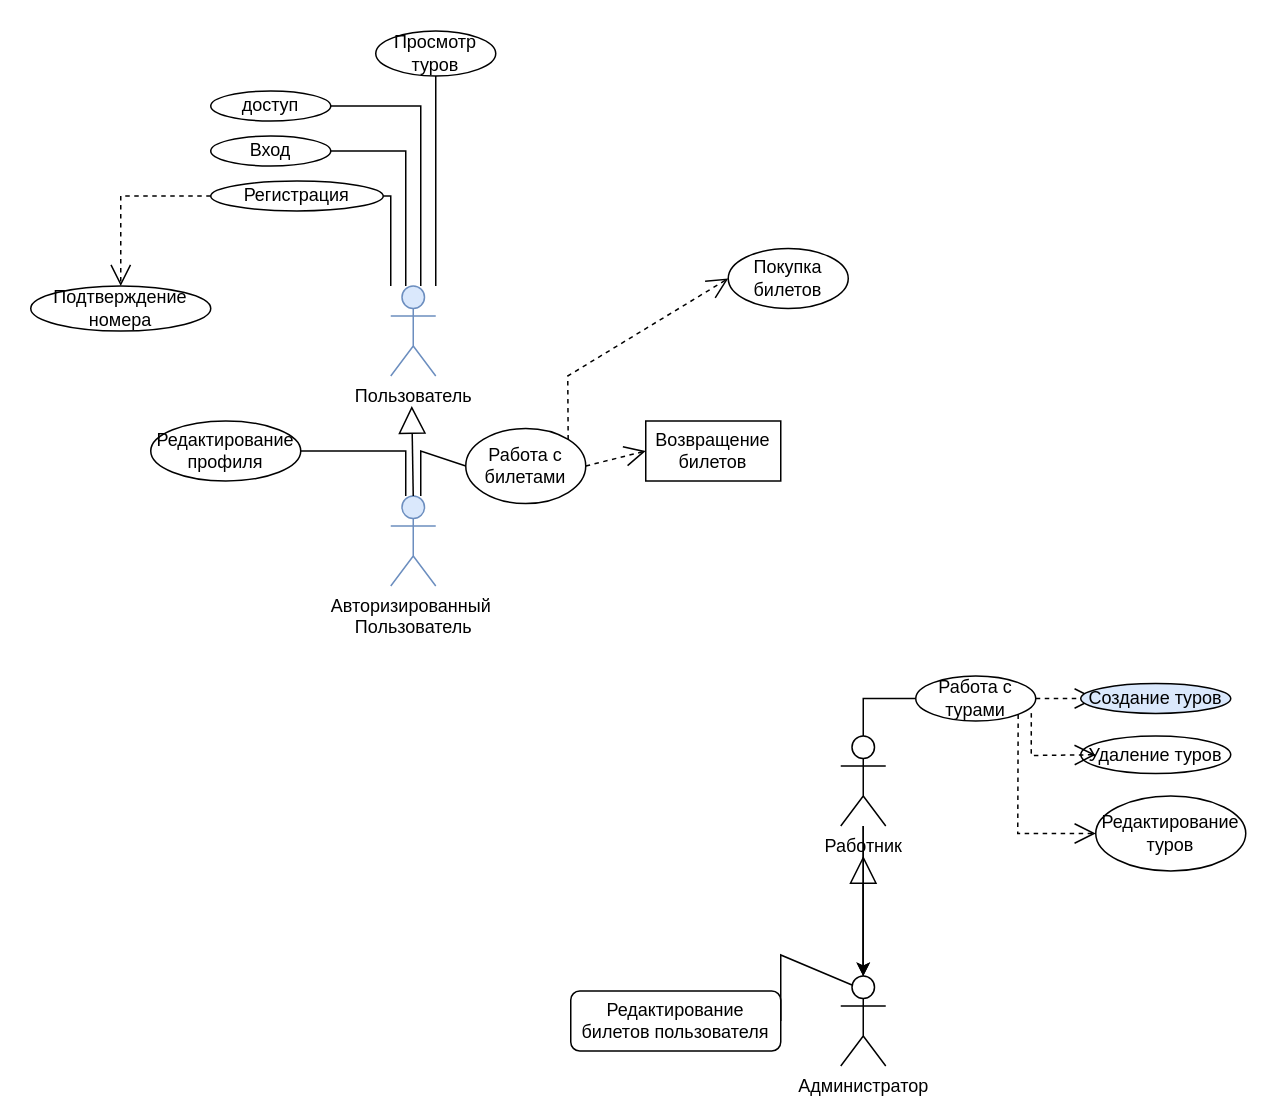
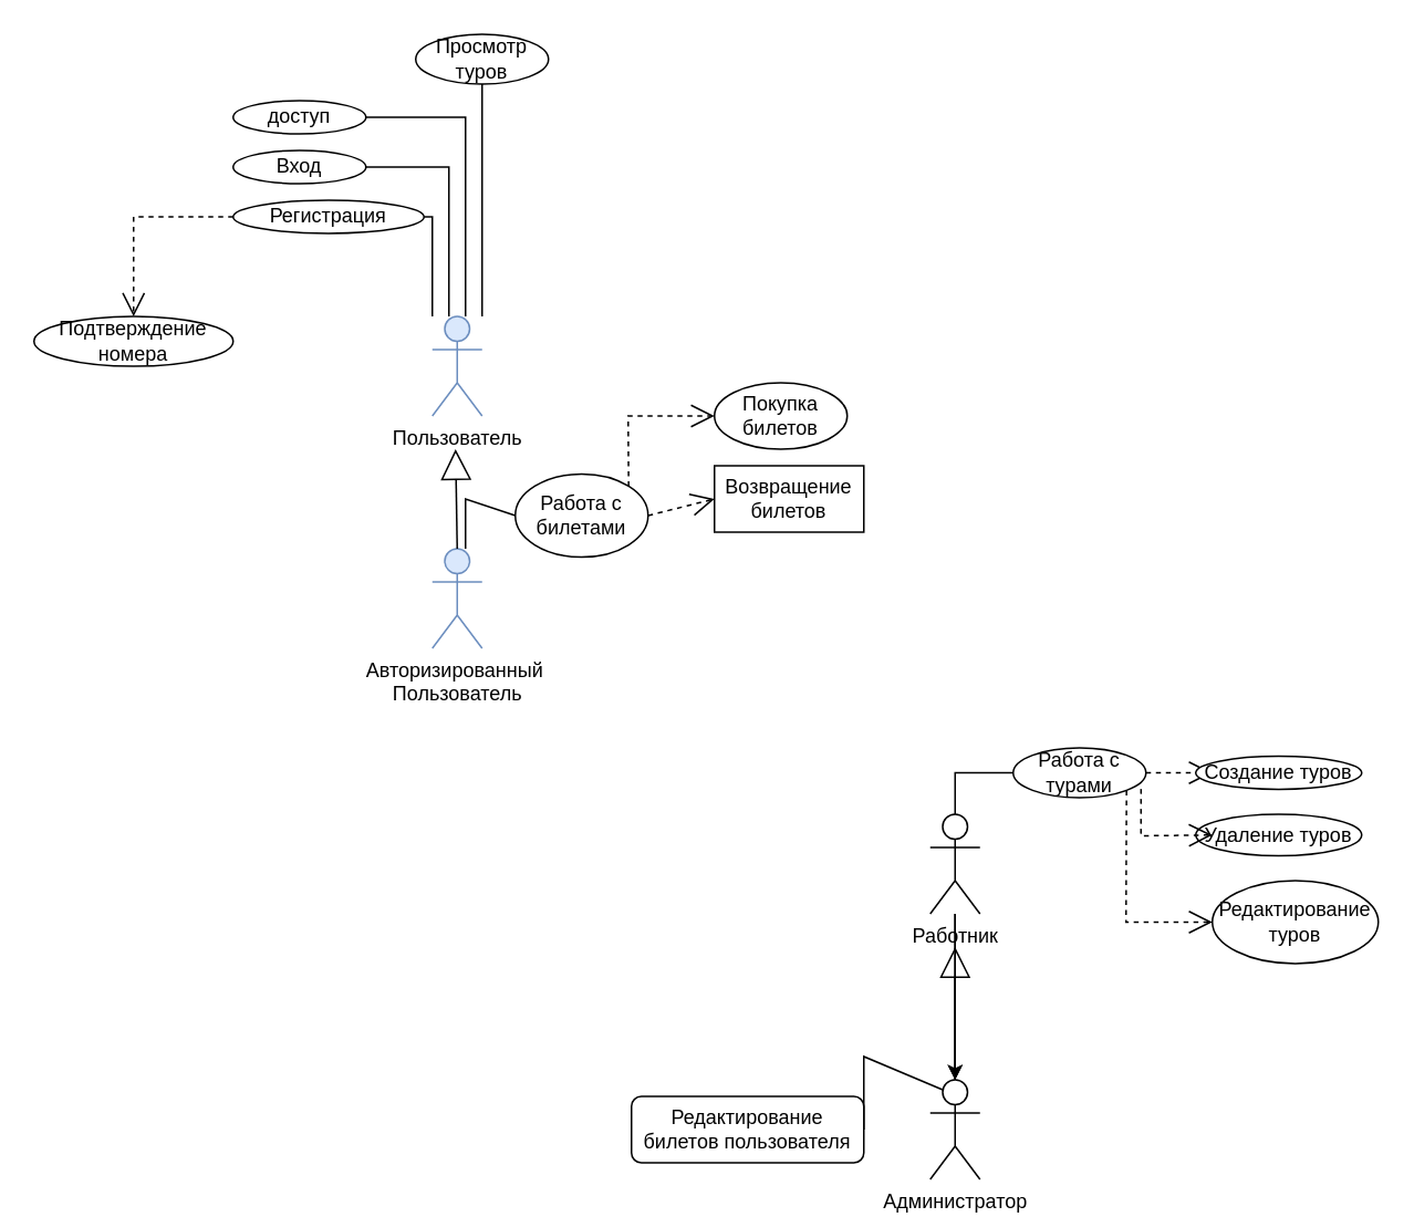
- <mxCell id="20" value="Покупка билетов" style="ellipse;whiteSpace=wrap;html=1;" parent="1" vertex="1"><mxGeometry x="485" y="165" width="80" height="40" as="geometry" /></mxCell>
+ <mxCell id="20" value="Покупка билетов" style="ellipse;whiteSpace=wrap;html=1;" parent="1" vertex="1"><mxGeometry x="430" y="230" width="80" height="40" as="geometry" /></mxCell>
- <mxCell id="15" value="Редактирование профиля" style="ellipse;whiteSpace=wrap;html=1;" parent="1" vertex="1"><mxGeometry x="100" y="280" width="100" height="40" as="geometry" /></mxCell>
- <mxCell id="16" value="" style="endArrow=none;html=1;rounded=0;entryX=1;entryY=0.5;entryDx=0;entryDy=0;exitX=0.333;exitY=0;exitDx=0;exitDy=0;exitPerimeter=0;" parent="1" source="13" target="15" edge="1"><mxGeometry width="50" height="50" relative="1" as="geometry"><mxPoint x="270" y="320" as="sourcePoint" /><mxPoint x="250" y="200" as="targetPoint" /><Array as="points"><mxPoint x="270" y="300" /></Array></mxGeometry></mxCell>
- <mxCell id="30" value="Создание туров" style="ellipse;whiteSpace=wrap;html=1;fillColor=#dae8fc;" parent="1" vertex="1"><mxGeometry x="720" y="455" width="100" height="20" as="geometry" /></mxCell>
+ <mxCell id="30" value="Создание туров" style="ellipse;whiteSpace=wrap;html=1;" parent="1" vertex="1"><mxGeometry x="720" y="455" width="100" height="20" as="geometry" /></mxCell>
